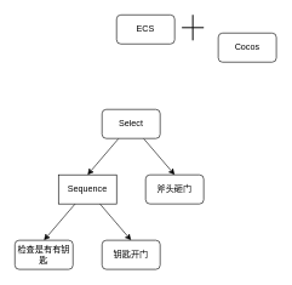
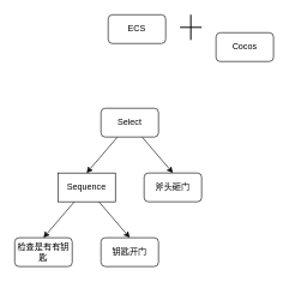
- <mxCell id="2" value="ECS" style="rounded=1;whiteSpace=wrap;html=1;" vertex="1" parent="1"><mxGeometry x="160" y="20" width="80" height="40" as="geometry" /></mxCell>
+ <mxCell id="2" value="ECS" style="rounded=1;whiteSpace=wrap;html=1;" vertex="1" parent="1"><mxGeometry x="150" y="20" width="80" height="40" as="geometry" /></mxCell>
